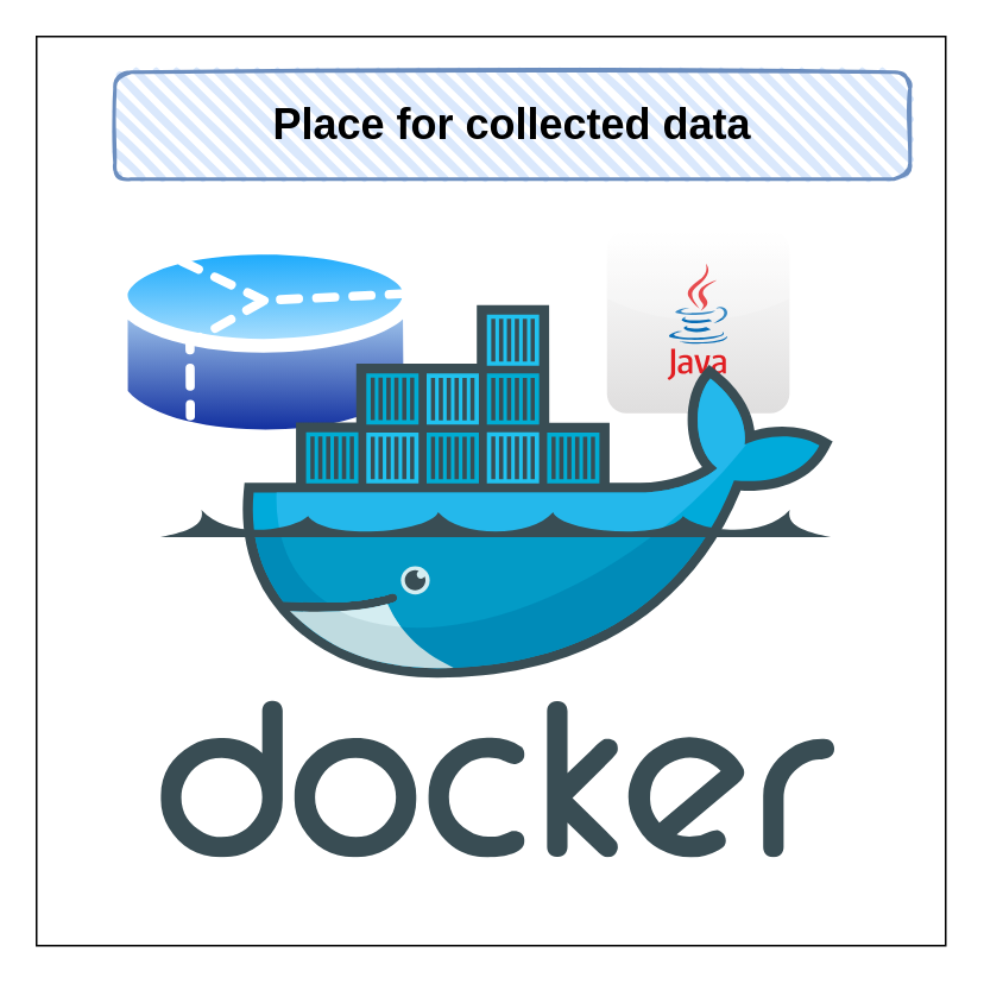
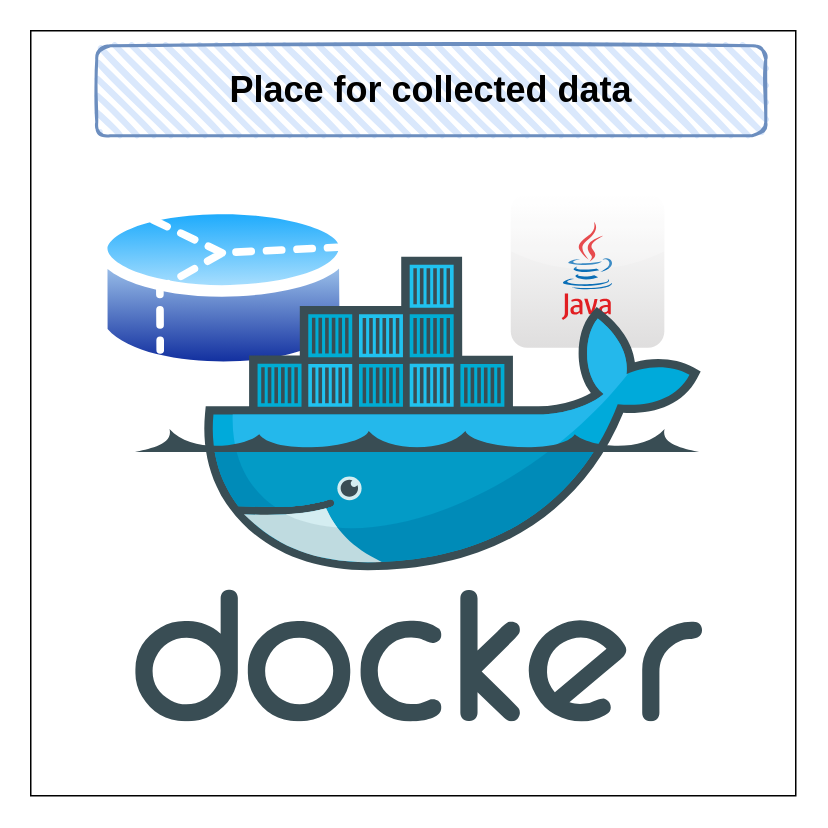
- <mxCell id="7" value="&lt;b&gt;&lt;font style=&quot;font-size: 24px;&quot;&gt;Place for collected data&lt;/font&gt;&lt;/b&gt;" style="rounded=1;whiteSpace=wrap;html=1;strokeWidth=2;fillWeight=4;hachureGap=8;hachureAngle=45;fillColor=#dae8fc;sketch=1;strokeColor=#6c8ebf;" vertex="1" parent="2"><mxGeometry x="44" y="20" width="446" height="60" as="geometry" /></mxCell>
+ <mxCell id="7" value="&lt;b&gt;&lt;font style=&quot;font-size: 24px;&quot;&gt;Place for collected data&lt;/font&gt;&lt;/b&gt;" style="rounded=1;whiteSpace=wrap;html=1;strokeWidth=2;fillWeight=4;hachureGap=8;hachureAngle=45;fillColor=#dae8fc;sketch=1;strokeColor=#6c8ebf;" vertex="1" parent="2"><mxGeometry x="44" y="10" width="446" height="60" as="geometry" /></mxCell>
